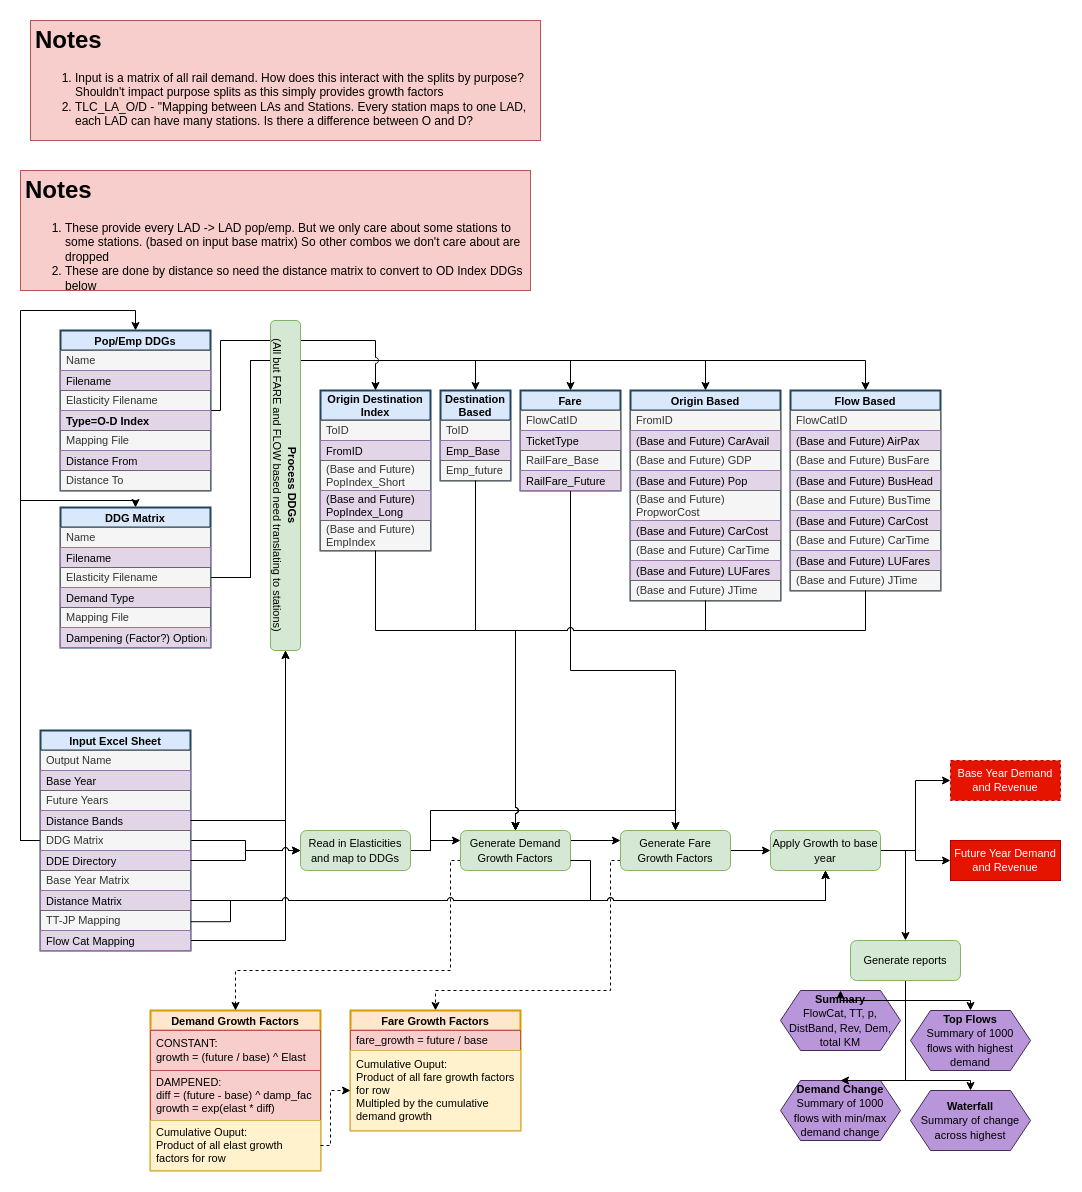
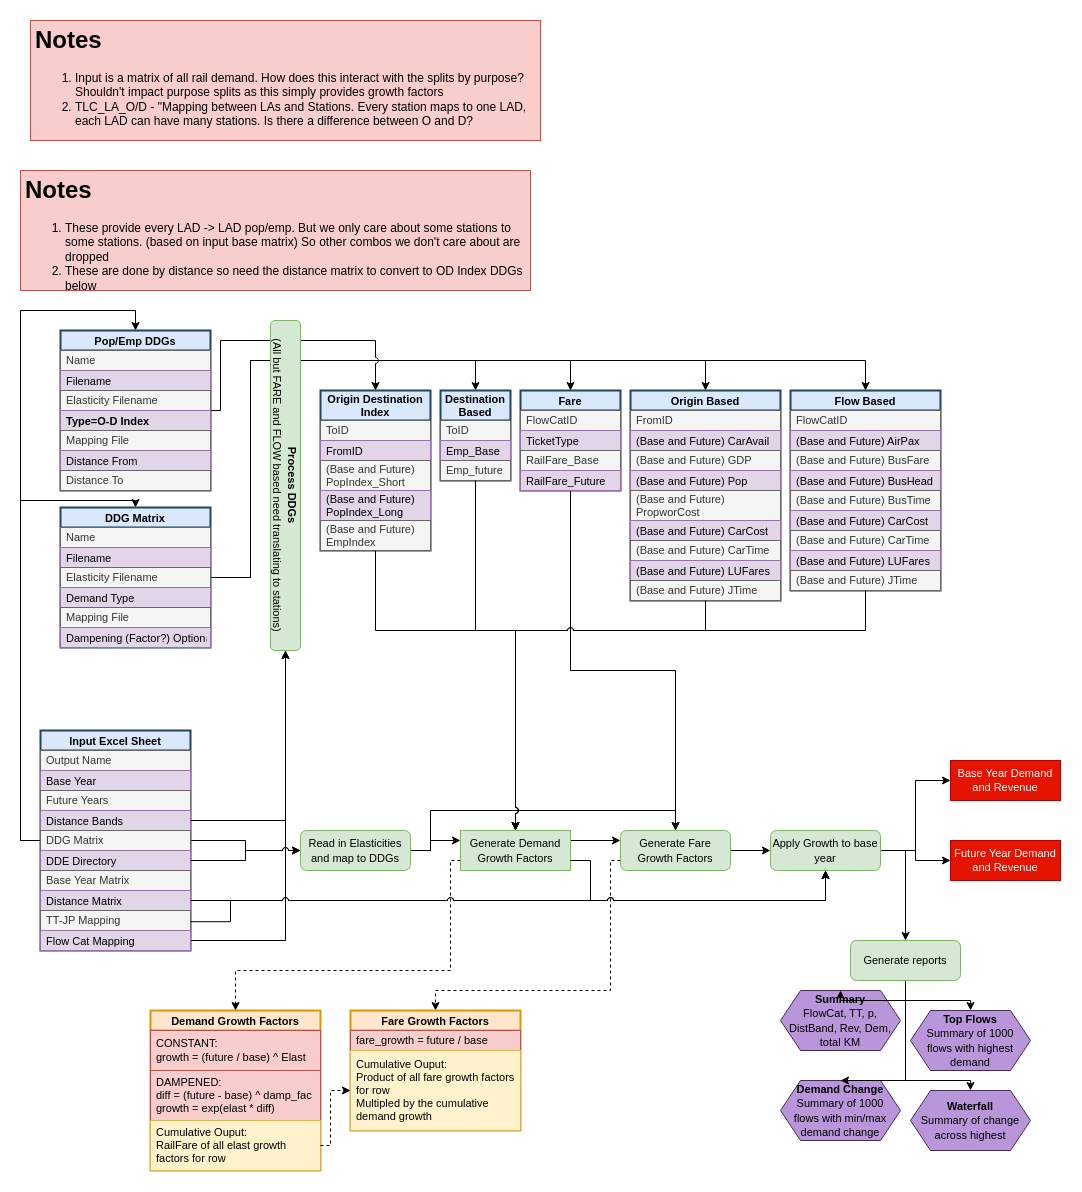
- <mxCell id="103" value="Base Year Demand and Revenue" style="rounded=0;whiteSpace=wrap;html=1;strokeWidth=1;fillColor=#e51400;strokeColor=#B20000;fontSize=11;fontColor=#ffffff;dashed=1;" parent="1" vertex="1"><mxGeometry x="950" y="760" width="110" height="40" as="geometry" /></mxCell>
+ <mxCell id="103" value="Base Year Demand and Revenue" style="rounded=0;whiteSpace=wrap;html=1;strokeWidth=1;fillColor=#e51400;strokeColor=#B20000;fontSize=11;fontColor=#ffffff;" parent="1" vertex="1"><mxGeometry x="950" y="760" width="110" height="40" as="geometry" /></mxCell>
- <mxCell id="86" value="&lt;font style=&quot;font-size: 11px&quot;&gt;Generate Demand Growth Factors&lt;/font&gt;" style="rounded=1;whiteSpace=wrap;html=1;fillColor=#d5e8d4;strokeColor=#82b366;" parent="1" vertex="1"><mxGeometry x="460" y="830" width="110" height="40" as="geometry" /></mxCell>
+ <mxCell id="86" value="&lt;font style=&quot;font-size: 11px&quot;&gt;Generate Demand Growth Factors&lt;/font&gt;" style="whiteSpace=wrap;html=1;fillColor=#d5e8d4;strokeColor=#82b366;rounded=0;" parent="1" vertex="1"><mxGeometry x="460" y="830" width="110" height="40" as="geometry" /></mxCell>
- <mxCell id="83" value="Cumulative Ouput:&#10;Product of all elast growth factors for row" style="text;strokeColor=#d6b656;fillColor=#fff2cc;align=left;verticalAlign=middle;spacingLeft=4;spacingRight=4;overflow=hidden;rotatable=0;points=[[0,0.5],[1,0.5]];portConstraint=eastwest;fontSize=11;whiteSpace=wrap;fontStyle=0" parent="80" vertex="1"><mxGeometry y="110" width="170" height="50" as="geometry" /></mxCell>
+ <mxCell id="83" value="Cumulative Ouput:&#10;RailFare of all elast growth factors for row" style="text;strokeColor=#d6b656;fillColor=#fff2cc;align=left;verticalAlign=middle;spacingLeft=4;spacingRight=4;overflow=hidden;rotatable=0;points=[[0,0.5],[1,0.5]];portConstraint=eastwest;fontSize=11;whiteSpace=wrap;fontStyle=0" parent="80" vertex="1"><mxGeometry y="110" width="170" height="50" as="geometry" /></mxCell>
